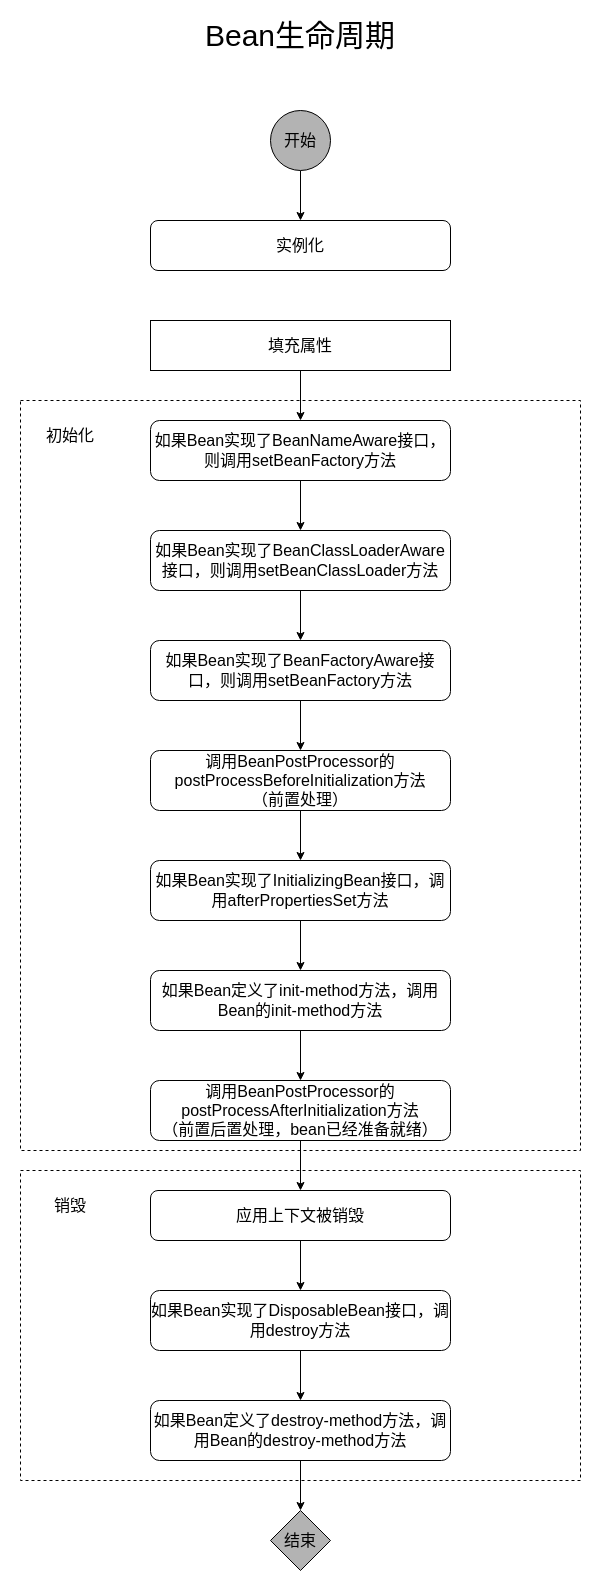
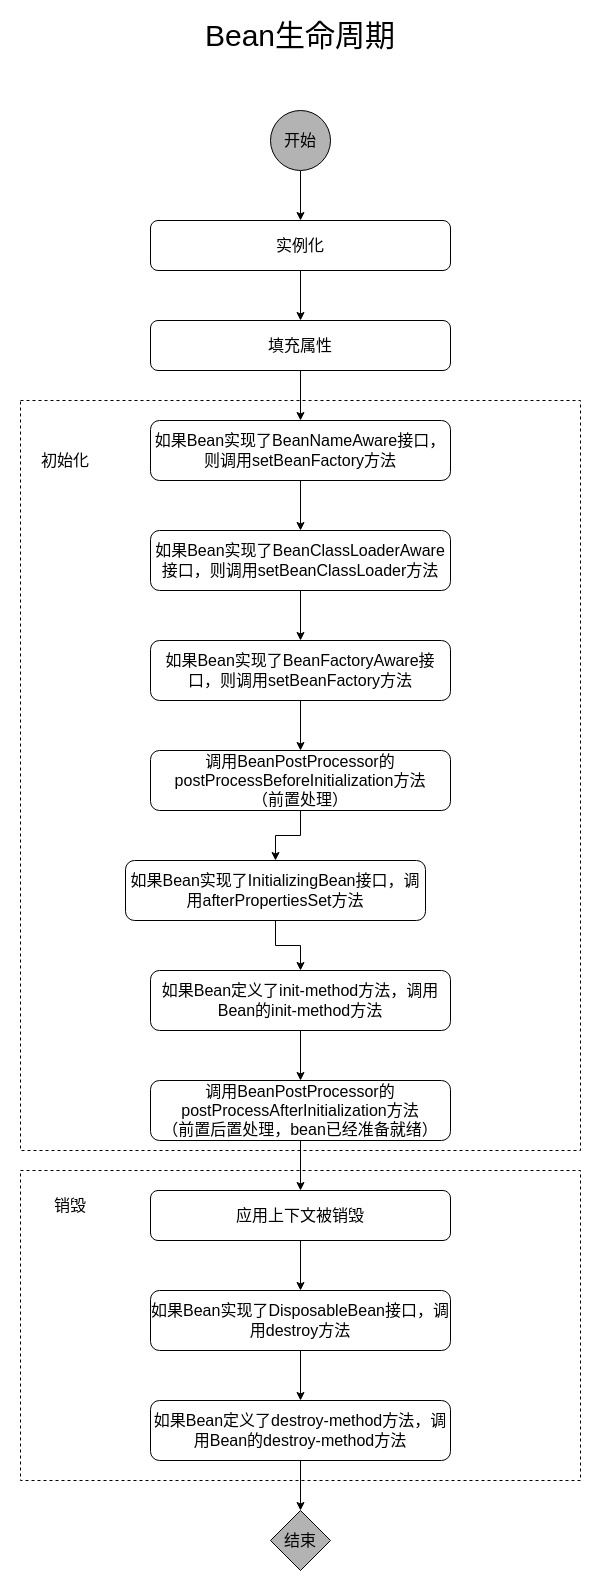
+ <mxCell id="4" style="edgeStyle=orthogonalEdgeStyle;rounded=0;orthogonalLoop=1;jettySize=auto;html=1;exitX=0.5;exitY=1;exitDx=0;exitDy=0;entryX=0.5;entryY=0;entryDx=0;entryDy=0;fontSize=16;" edge="1" parent="1" source="5" target="7"><mxGeometry relative="1" as="geometry" /></mxCell>
- <mxCell id="7" value="填充属性" style="whiteSpace=wrap;html=1;fontSize=16;rounded=0;" vertex="1" parent="1"><mxGeometry x="150" y="320" width="300" height="50" as="geometry" /></mxCell>
+ <mxCell id="7" value="填充属性" style="rounded=1;whiteSpace=wrap;html=1;fontSize=16;" vertex="1" parent="1"><mxGeometry x="150" y="320" width="300" height="50" as="geometry" /></mxCell>
- <mxCell id="31" value="初始化" style="text;html=1;strokeColor=none;fillColor=none;align=center;verticalAlign=middle;whiteSpace=wrap;rounded=0;fontSize=16;" vertex="1" parent="1"><mxGeometry x="40" y="420" width="60" height="30" as="geometry" /></mxCell>
+ <mxCell id="31" value="初始化" style="text;html=1;strokeColor=none;fillColor=none;align=center;verticalAlign=middle;whiteSpace=wrap;rounded=0;fontSize=16;" vertex="1" parent="1"><mxGeometry x="35" y="445" width="60" height="30" as="geometry" /></mxCell>
- <mxCell id="17" value="如果Bean实现了InitializingBean接口，调用afterPropertiesSet方法" style="rounded=1;whiteSpace=wrap;html=1;fontSize=16;" vertex="1" parent="1"><mxGeometry x="150" y="860" width="300" height="60" as="geometry" /></mxCell>
+ <mxCell id="17" value="如果Bean实现了InitializingBean接口，调用afterPropertiesSet方法" style="rounded=1;whiteSpace=wrap;html=1;fontSize=16;" vertex="1" parent="1"><mxGeometry x="125" y="860" width="300" height="60" as="geometry" /></mxCell>
